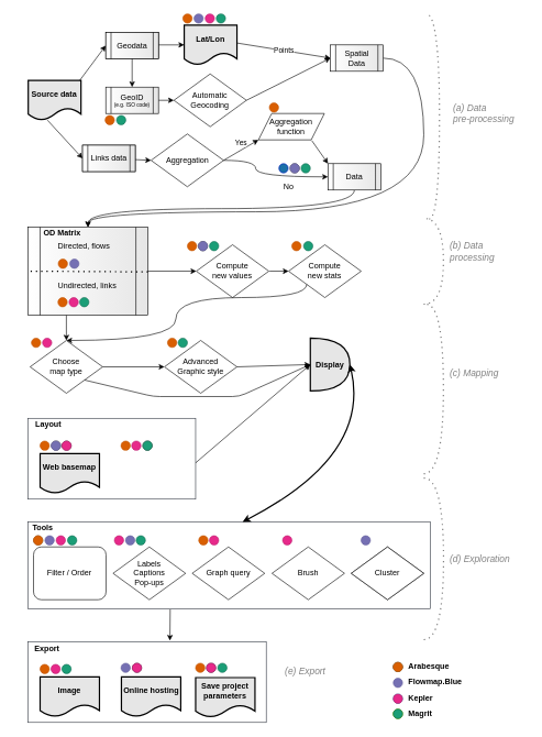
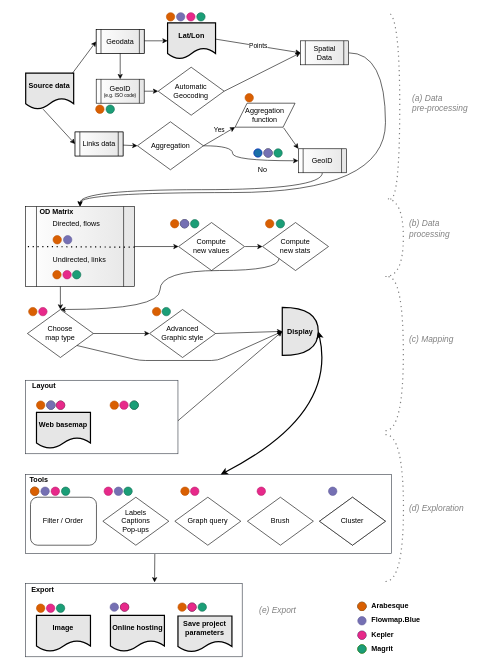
- <mxCell id="41" value="Data" style="shape=process;whiteSpace=wrap;html=1;backgroundOutline=1;sketch=0;gradientDirection=east;gradientColor=#E6E6E6;" parent="1" vertex="1"><mxGeometry x="496.96" y="247" width="80" height="40" as="geometry" /></mxCell>
+ <mxCell id="41" value="GeoID" style="shape=process;whiteSpace=wrap;html=1;backgroundOutline=1;sketch=0;gradientDirection=east;gradientColor=#E6E6E6;" parent="1" vertex="1"><mxGeometry x="496.96" y="247" width="80" height="40" as="geometry" /></mxCell>
